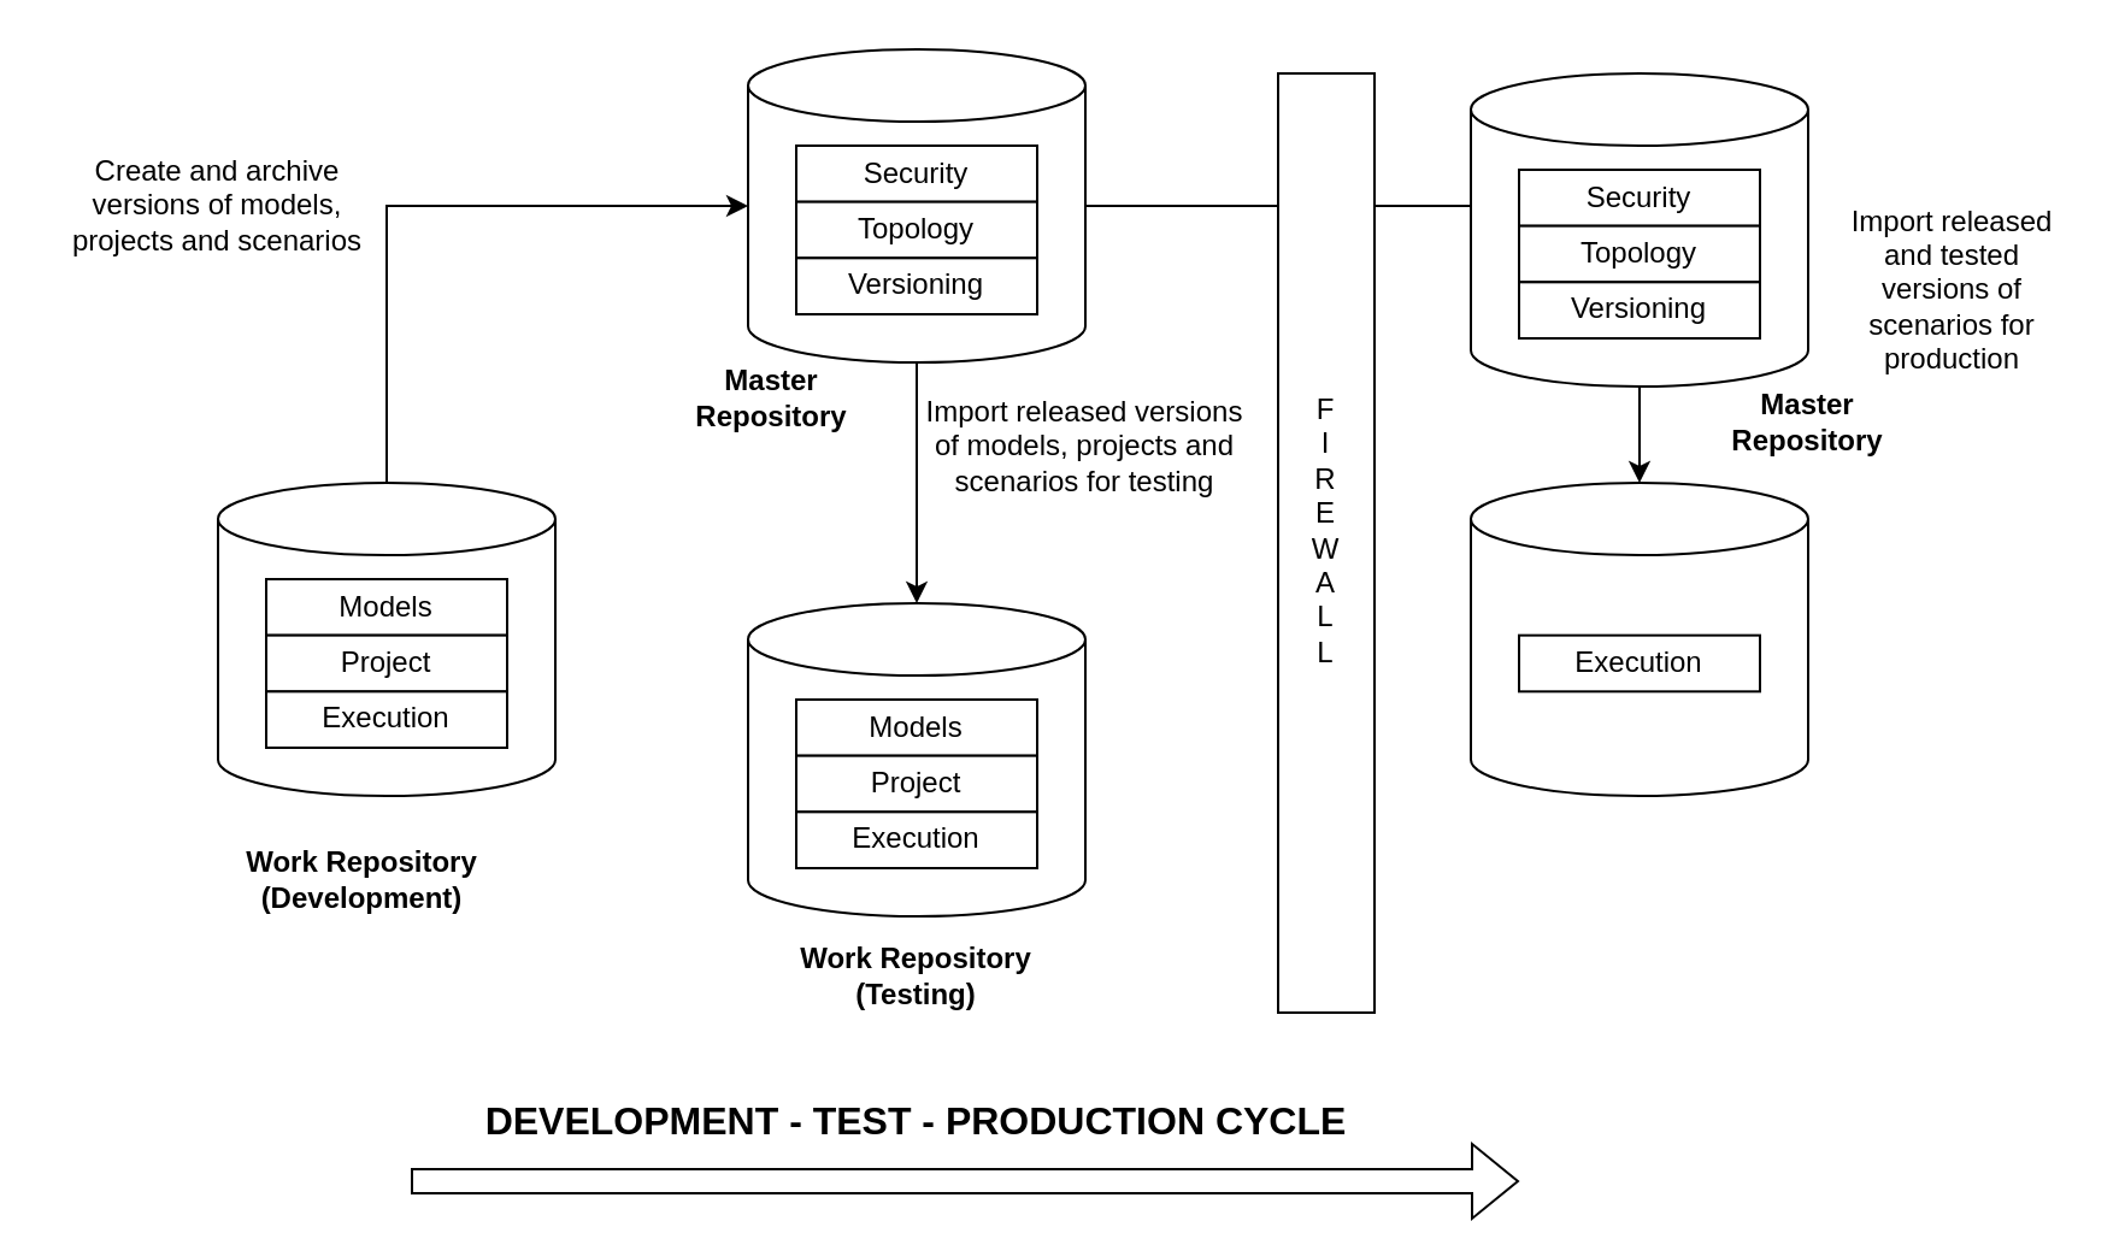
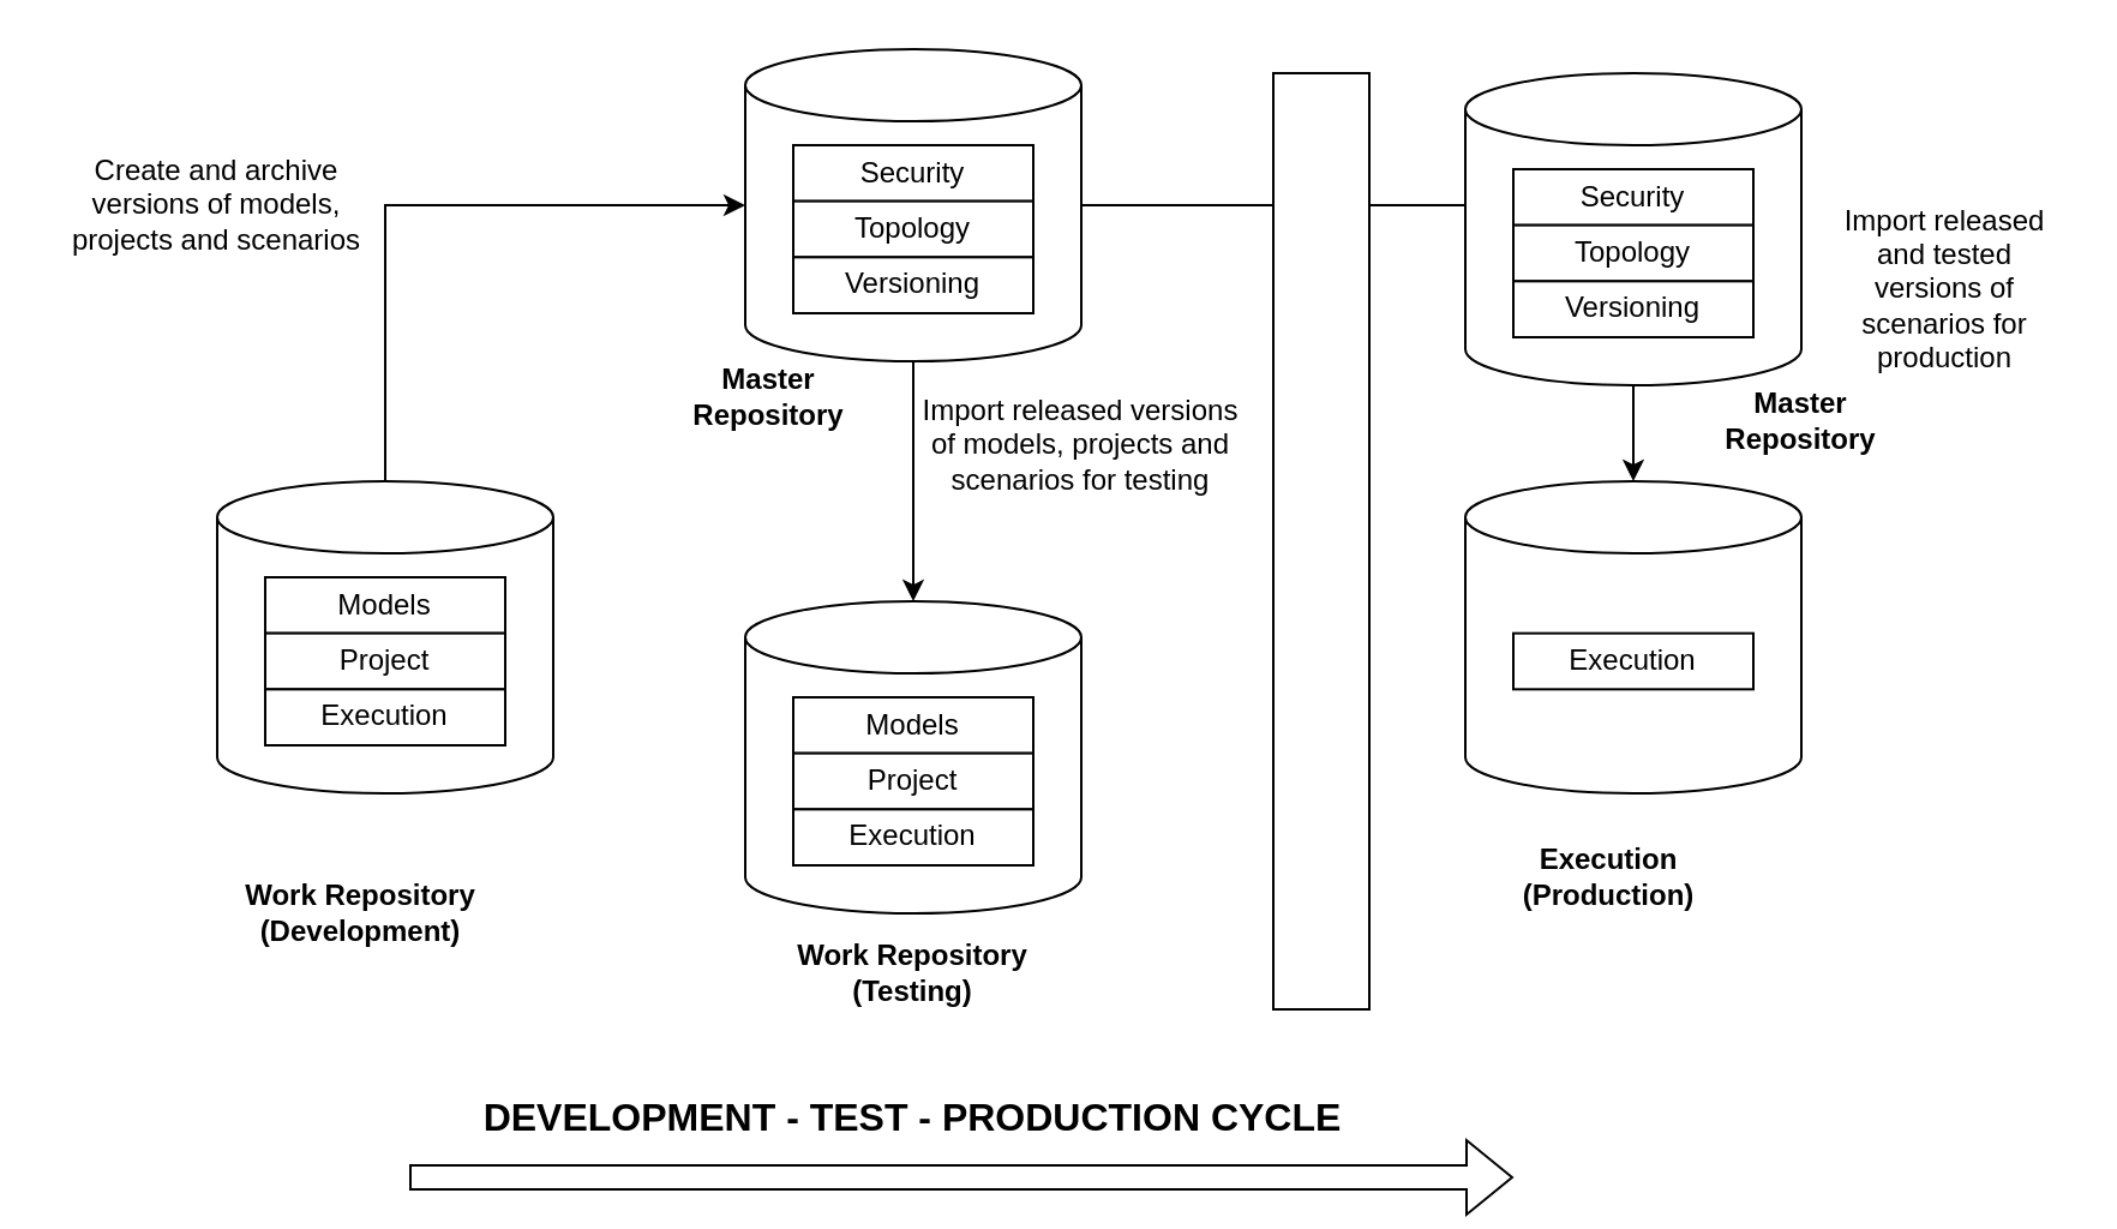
- <mxCell id="37" value="F&lt;br&gt;I&lt;br&gt;R&lt;br&gt;E&lt;br&gt;W&lt;br&gt;A&lt;br&gt;L&lt;br&gt;L" style="text;html=1;strokeColor=none;fillColor=none;align=center;verticalAlign=middle;whiteSpace=wrap;rounded=0;" parent="35" vertex="1"><mxGeometry y="120" width="40" height="140" as="geometry" /></mxCell>
- <mxCell id="24" value="&lt;div&gt;Work Repository&lt;/div&gt;&lt;div&gt;(Development)&lt;/div&gt;" style="text;html=1;strokeColor=none;fillColor=none;align=center;verticalAlign=middle;whiteSpace=wrap;rounded=0;fontStyle=1" parent="1" vertex="1"><mxGeometry x="100" y="350" width="100" height="30" as="geometry" /></mxCell>
+ <mxCell id="24" value="&lt;div&gt;Work Repository&lt;/div&gt;&lt;div&gt;(Development)&lt;/div&gt;" style="text;html=1;strokeColor=none;fillColor=none;align=center;verticalAlign=middle;whiteSpace=wrap;rounded=0;fontStyle=1" parent="1" vertex="1"><mxGeometry x="100" y="365" width="100" height="30" as="geometry" /></mxCell>
+ <mxCell id="26" value="&lt;div&gt;Execution&lt;br&gt;&lt;/div&gt;&lt;div&gt;(Production)&lt;/div&gt;" style="text;html=1;strokeColor=none;fillColor=none;align=center;verticalAlign=middle;whiteSpace=wrap;rounded=0;fontStyle=1" parent="1" vertex="1"><mxGeometry x="620" y="350" width="100" height="30" as="geometry" /></mxCell>
